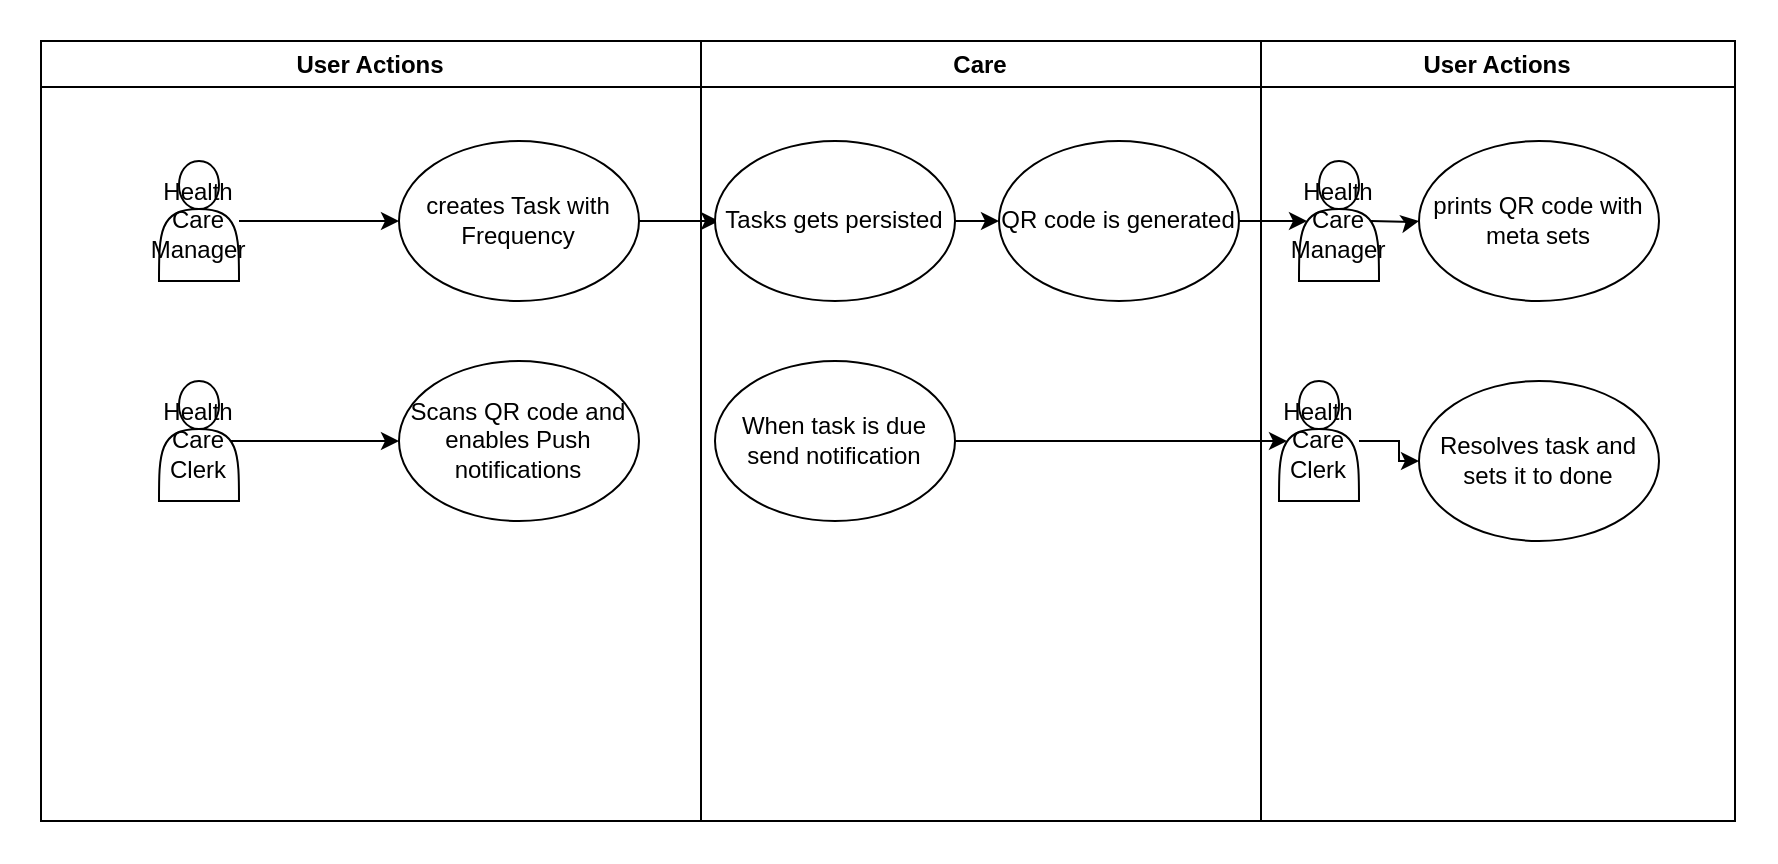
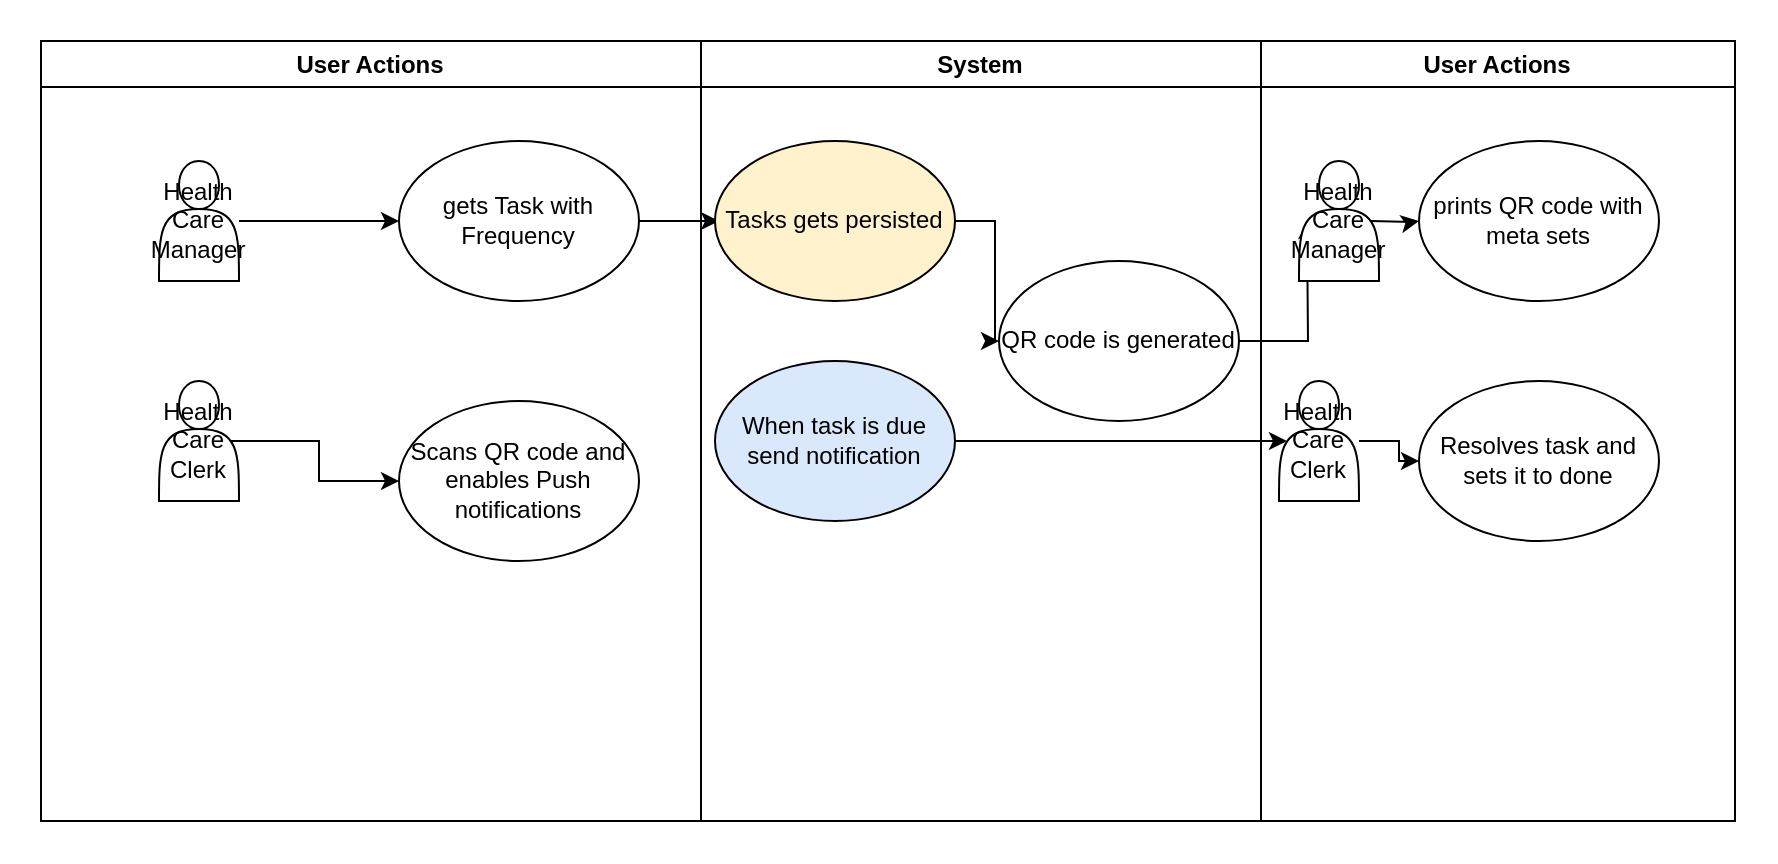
- <mxCell id="23" value="Care" style="swimlane;" vertex="1" parent="1"><mxGeometry x="350" y="20" width="280" height="390" as="geometry" /></mxCell>
+ <mxCell id="23" value="System" style="swimlane;" vertex="1" parent="1"><mxGeometry x="350" y="20" width="280" height="390" as="geometry" /></mxCell>
- <mxCell id="5" value="creates Task with Frequency" style="ellipse;whiteSpace=wrap;html=1;" vertex="1" parent="1"><mxGeometry x="199" y="70" width="120" height="80" as="geometry" /></mxCell>
+ <mxCell id="5" value="gets Task with Frequency" style="ellipse;whiteSpace=wrap;html=1;" vertex="1" parent="1"><mxGeometry x="199" y="70" width="120" height="80" as="geometry" /></mxCell>
- <mxCell id="7" value="Tasks gets persisted" style="ellipse;whiteSpace=wrap;html=1;" vertex="1" parent="1"><mxGeometry x="357" y="70" width="120" height="80" as="geometry" /></mxCell>
+ <mxCell id="7" value="Tasks gets persisted" style="ellipse;whiteSpace=wrap;html=1;fillColor=#fff2cc;" vertex="1" parent="1"><mxGeometry x="357" y="70" width="120" height="80" as="geometry" /></mxCell>
- <mxCell id="9" value="QR code is generated" style="ellipse;whiteSpace=wrap;html=1;" vertex="1" parent="1"><mxGeometry x="499" y="70" width="120" height="80" as="geometry" /></mxCell>
+ <mxCell id="9" value="QR code is generated" style="ellipse;whiteSpace=wrap;html=1;" vertex="1" parent="1"><mxGeometry x="499" y="130" width="120" height="80" as="geometry" /></mxCell>
- <mxCell id="14" value="Scans QR code and enables Push notifications" style="ellipse;whiteSpace=wrap;html=1;" vertex="1" parent="1"><mxGeometry x="199" y="180" width="120" height="80" as="geometry" /></mxCell>
+ <mxCell id="14" value="Scans QR code and enables Push notifications" style="ellipse;whiteSpace=wrap;html=1;" vertex="1" parent="1"><mxGeometry x="199" y="200" width="120" height="80" as="geometry" /></mxCell>
- <mxCell id="16" value="When task is due send notification" style="ellipse;whiteSpace=wrap;html=1;" vertex="1" parent="1"><mxGeometry x="357" y="180" width="120" height="80" as="geometry" /></mxCell>
+ <mxCell id="16" value="When task is due send notification" style="ellipse;whiteSpace=wrap;html=1;fillColor=#dae8fc;" vertex="1" parent="1"><mxGeometry x="357" y="180" width="120" height="80" as="geometry" /></mxCell>
